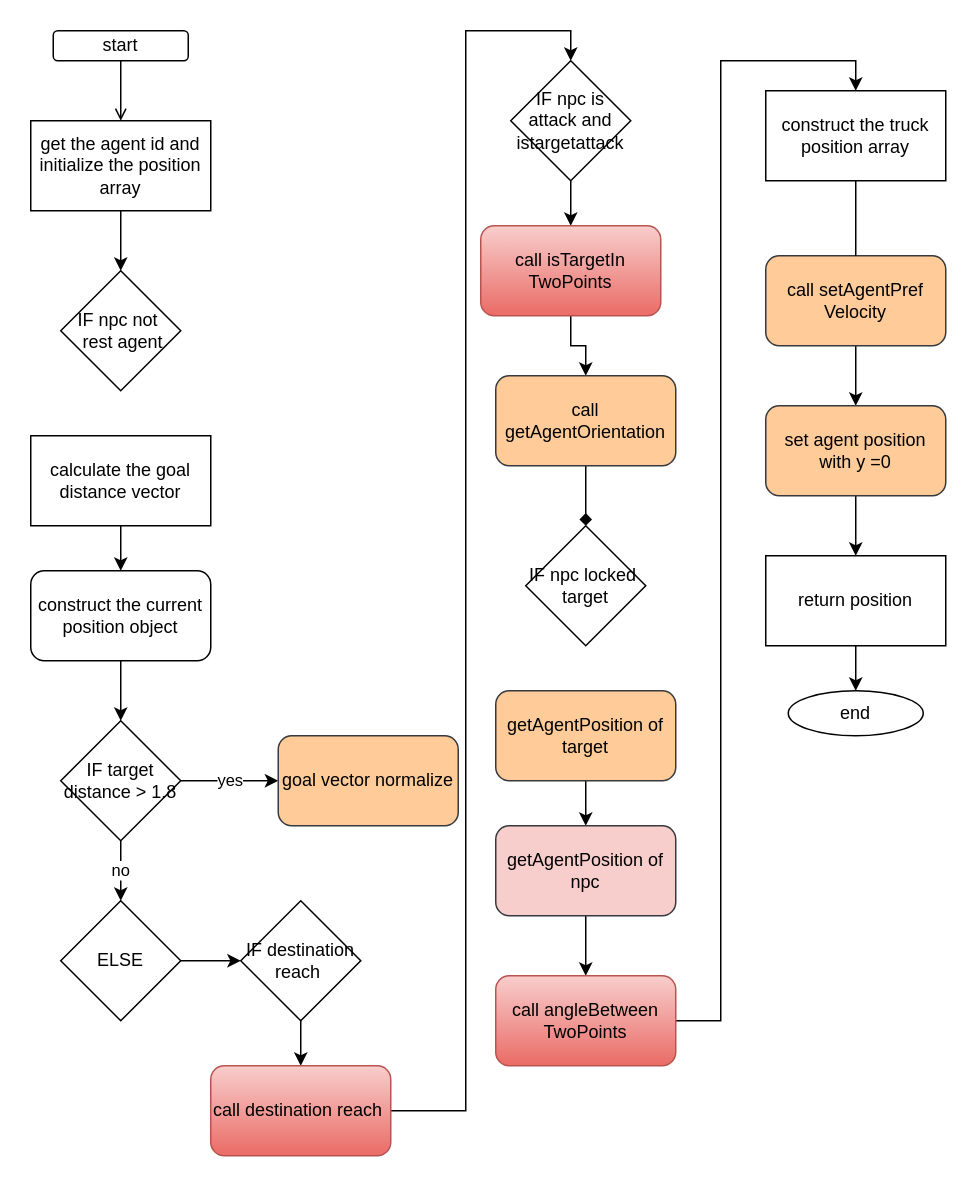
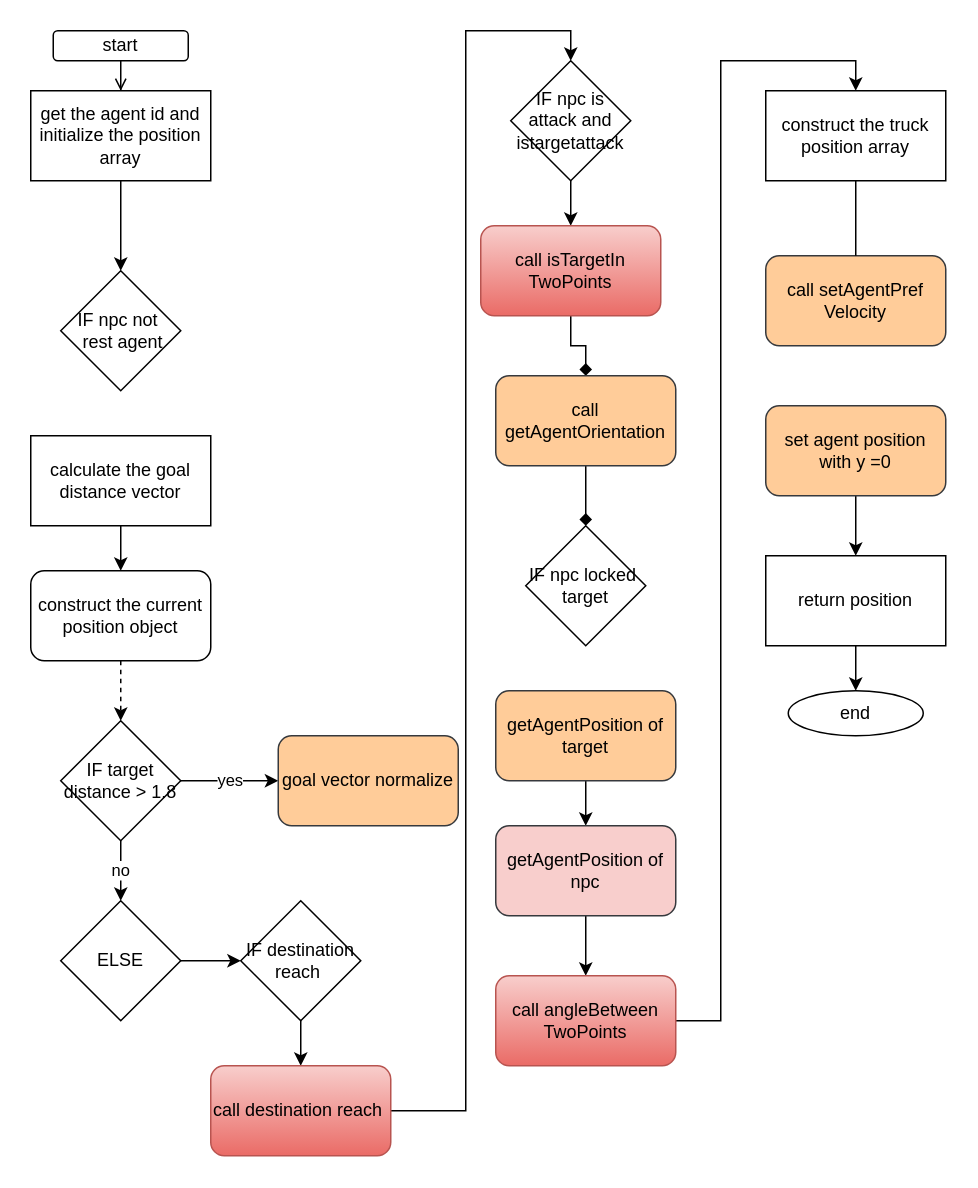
- <mxCell id="20" value="get the agent id and initialize the position&lt;br&gt;array" style="rounded=0;whiteSpace=wrap;html=1;" parent="1" vertex="1"><mxGeometry x="20" y="80" width="120" height="60" as="geometry" /></mxCell>
+ <mxCell id="20" value="get the agent id and initialize the position&lt;br&gt;array" style="rounded=0;whiteSpace=wrap;html=1;" parent="1" vertex="1"><mxGeometry x="20" y="60" width="120" height="60" as="geometry" /></mxCell>
- <mxCell id="30" value="" style="edgeStyle=orthogonalEdgeStyle;rounded=0;orthogonalLoop=1;jettySize=auto;html=1;" parent="1" source="31" target="33" edge="1"><mxGeometry relative="1" as="geometry" /></mxCell>
+ <mxCell id="30" value="" style="edgeStyle=orthogonalEdgeStyle;rounded=0;orthogonalLoop=1;jettySize=auto;html=1;endArrow=diamond;" parent="1" source="31" target="33" edge="1"><mxGeometry relative="1" as="geometry" /></mxCell>
- <mxCell id="10" value="" style="edgeStyle=orthogonalEdgeStyle;rounded=0;orthogonalLoop=1;jettySize=auto;html=1;" parent="1" source="11" target="42" edge="1"><mxGeometry relative="1" as="geometry" /></mxCell>
- <mxCell id="22" value="" style="edgeStyle=orthogonalEdgeStyle;rounded=0;orthogonalLoop=1;jettySize=auto;html=1;" parent="1" source="23" target="5" edge="1"><mxGeometry relative="1" as="geometry" /></mxCell>
+ <mxCell id="22" value="" style="edgeStyle=orthogonalEdgeStyle;rounded=0;orthogonalLoop=1;jettySize=auto;html=1;dashed=1;" parent="1" source="23" target="5" edge="1"><mxGeometry relative="1" as="geometry" /></mxCell>
